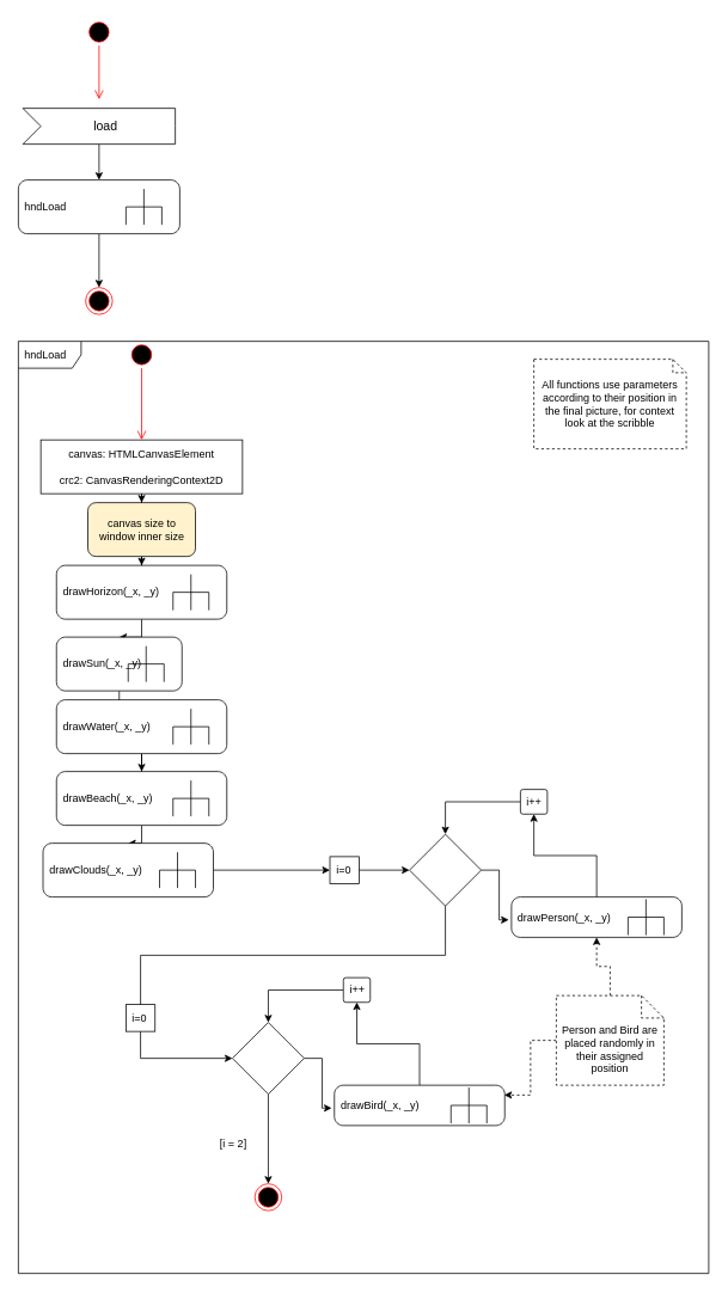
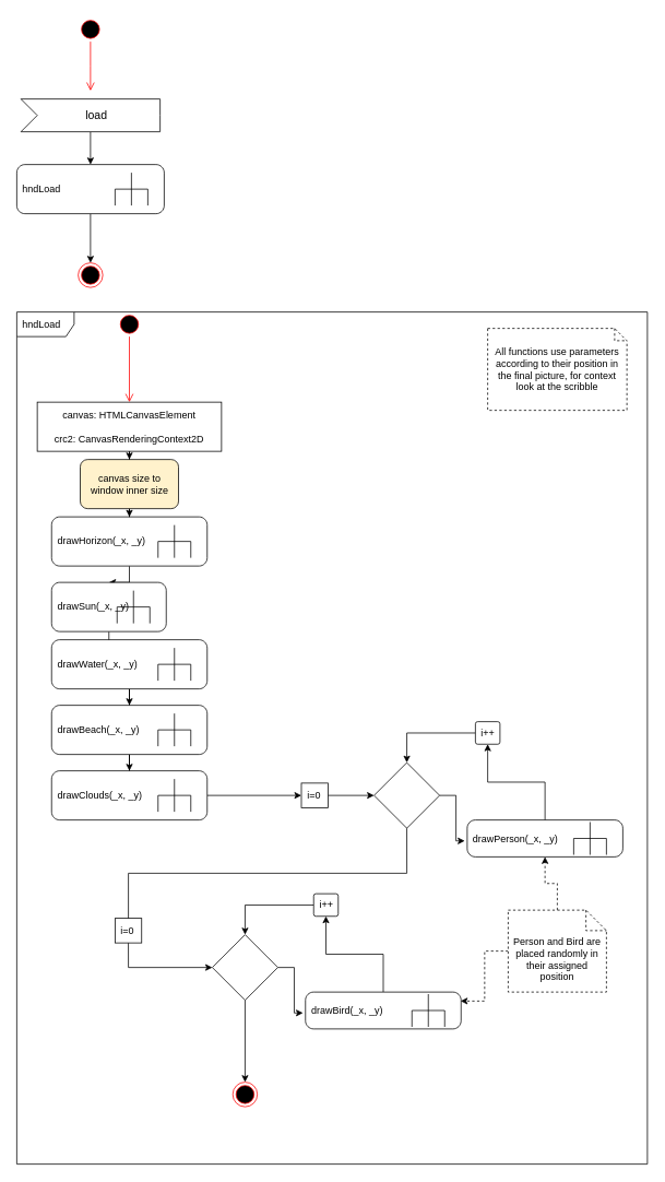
- <mxCell id="25" value="drawClouds(_x, _y)" style="shape=mxgraph.uml25.behaviorAction;html=1;rounded=1;absoluteArcSize=1;arcSize=10;align=left;spacingLeft=5;" vertex="1" parent="1"><mxGeometry x="47.5" y="940" width="190" height="60" as="geometry" /></mxCell>
+ <mxCell id="25" value="drawClouds(_x, _y)" style="shape=mxgraph.uml25.behaviorAction;html=1;rounded=1;absoluteArcSize=1;arcSize=10;align=left;spacingLeft=5;" vertex="1" parent="1"><mxGeometry x="62.5" y="940" width="190" height="60" as="geometry" /></mxCell>
- <mxCell id="43" value="[i = 2]" style="text;html=1;strokeColor=none;fillColor=none;align=center;verticalAlign=middle;whiteSpace=wrap;rounded=0;dashed=1;" vertex="1" parent="1"><mxGeometry x="230" y="1261" width="60" height="30" as="geometry" /></mxCell>
